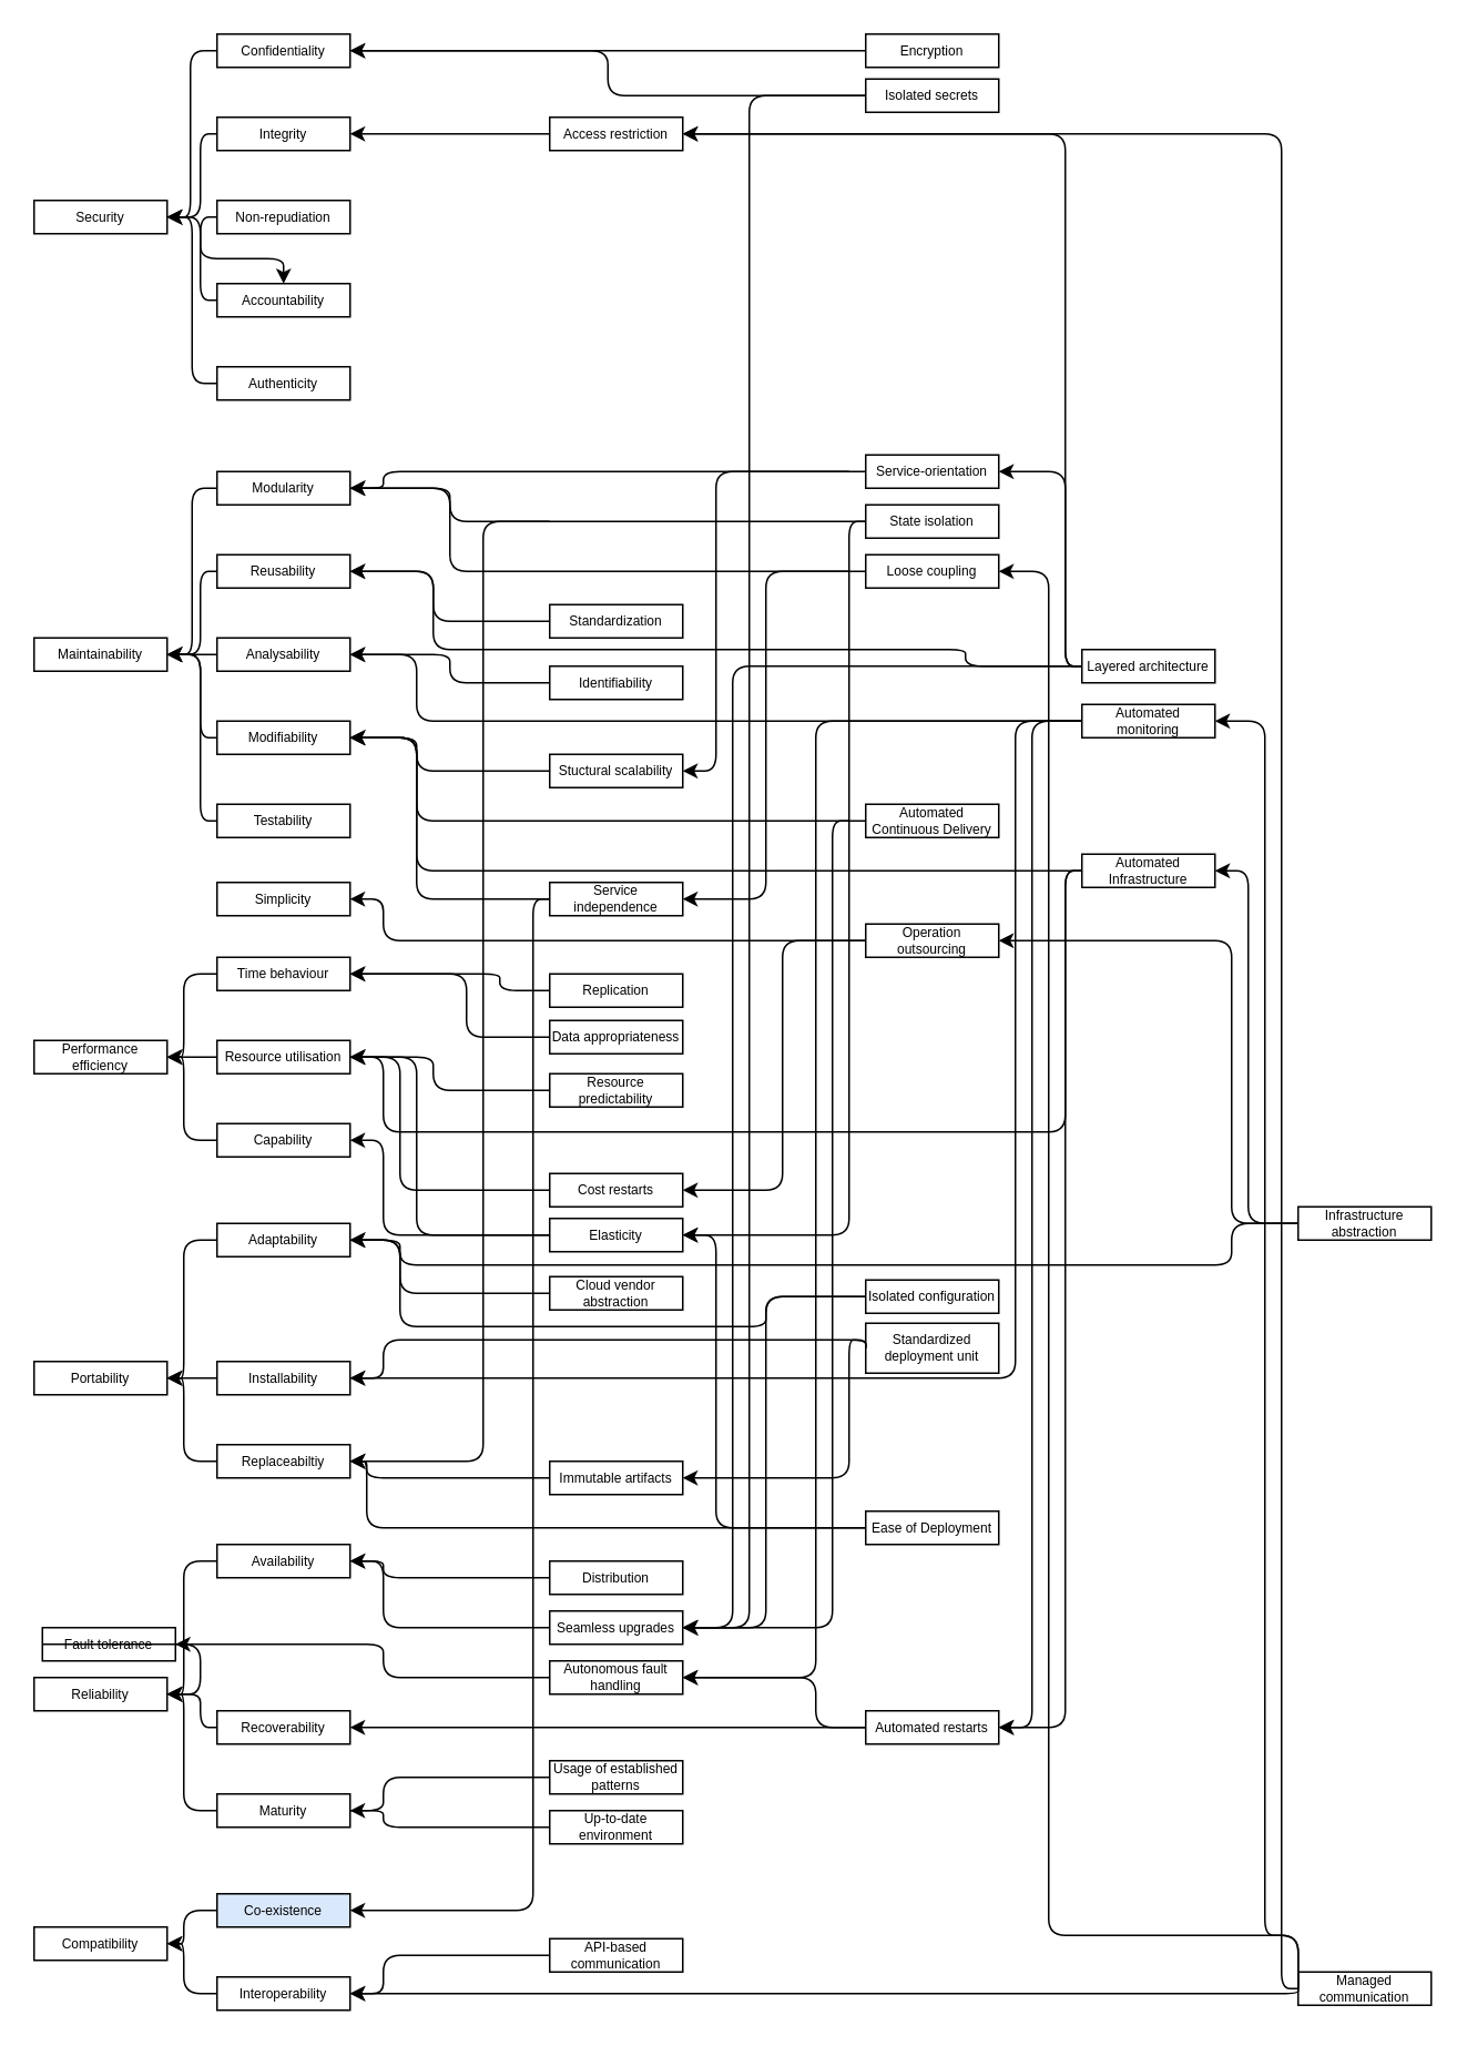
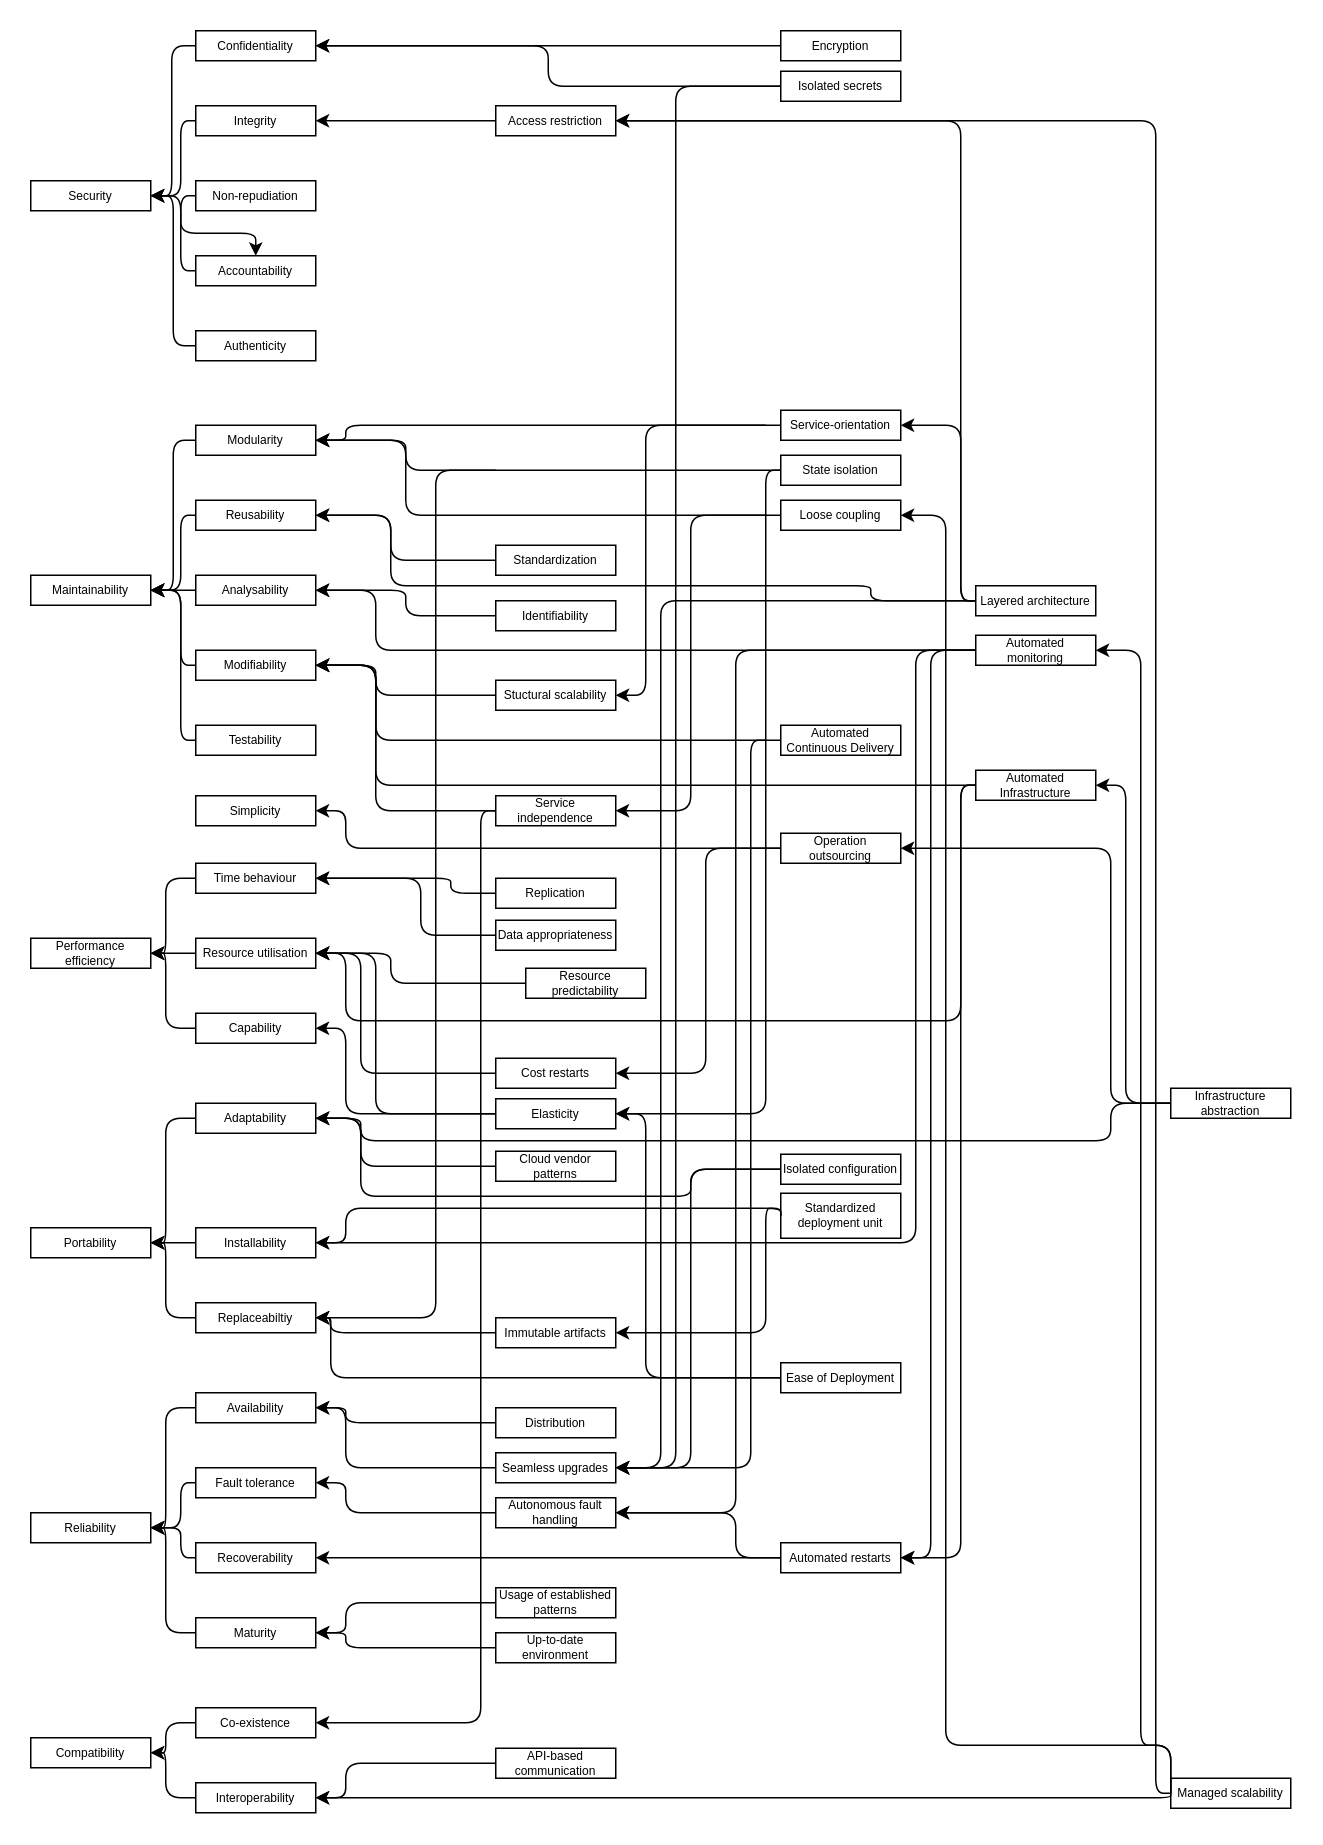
- <mxCell id="138" value="Resource predictability" style="rounded=0;whiteSpace=wrap;html=1;fontSize=8;" parent="1" vertex="1"><mxGeometry x="330" y="645" width="80" height="20" as="geometry" /></mxCell>
+ <mxCell id="138" value="Resource predictability" style="rounded=0;whiteSpace=wrap;html=1;fontSize=8;" parent="1" vertex="1"><mxGeometry x="350" y="645" width="80" height="20" as="geometry" /></mxCell>
- <mxCell id="38" value="Cloud vendor abstraction" style="rounded=0;whiteSpace=wrap;html=1;fontSize=8;" parent="1" vertex="1"><mxGeometry x="330" y="767" width="80" height="20" as="geometry" /></mxCell>
+ <mxCell id="38" value="Cloud vendor patterns" style="rounded=0;whiteSpace=wrap;html=1;fontSize=8;" parent="1" vertex="1"><mxGeometry x="330" y="767" width="80" height="20" as="geometry" /></mxCell>
- <mxCell id="20" value="Fault tolerance" style="rounded=0;whiteSpace=wrap;html=1;fontSize=8;" parent="1" vertex="1"><mxGeometry x="25" y="978" width="80" height="20" as="geometry" /></mxCell>
+ <mxCell id="20" value="Fault tolerance" style="rounded=0;whiteSpace=wrap;html=1;fontSize=8;" parent="1" vertex="1"><mxGeometry x="130" y="978" width="80" height="20" as="geometry" /></mxCell>
- <mxCell id="91" value="" style="endArrow=none;html=1;fontSize=8;edgeStyle=orthogonalEdgeStyle;exitX=0;exitY=0.5;exitDx=0;exitDy=0;entryX=1;entryY=0.5;entryDx=0;entryDy=0;" parent="1" source="46" target="21" edge="1"><mxGeometry width="50" height="50" relative="1" as="geometry"><mxPoint x="330" y="1068" as="sourcePoint" /><mxPoint x="210" y="1038" as="targetPoint" /><Array as="points"><mxPoint x="230" y="1068" /><mxPoint x="230" y="1088" /></Array></mxGeometry></mxCell>
+ <mxCell id="91" value="" style="endArrow=classic;html=1;fontSize=8;edgeStyle=orthogonalEdgeStyle;exitX=0;exitY=0.5;exitDx=0;exitDy=0;entryX=1;entryY=0.5;entryDx=0;entryDy=0;" parent="1" source="46" target="21" edge="1"><mxGeometry width="50" height="50" relative="1" as="geometry"><mxPoint x="330" y="1068" as="sourcePoint" /><mxPoint x="210" y="1038" as="targetPoint" /><Array as="points"><mxPoint x="230" y="1068" /><mxPoint x="230" y="1088" /></Array></mxGeometry></mxCell>
- <mxCell id="22" value="Co-existence" style="rounded=0;whiteSpace=wrap;html=1;fontSize=8;fillColor=#dae8fc;" parent="1" vertex="1"><mxGeometry x="130" y="1138" width="80" height="20" as="geometry" /></mxCell>
+ <mxCell id="22" value="Co-existence" style="rounded=0;whiteSpace=wrap;html=1;fontSize=8;" parent="1" vertex="1"><mxGeometry x="130" y="1138" width="80" height="20" as="geometry" /></mxCell>
- <mxCell id="49" value="Managed communication" style="rounded=0;whiteSpace=wrap;html=1;fontSize=8;" parent="1" vertex="1"><mxGeometry x="780" y="1185" width="80" height="20" as="geometry" /></mxCell>
+ <mxCell id="49" value="Managed scalability" style="rounded=0;whiteSpace=wrap;html=1;fontSize=8;" parent="1" vertex="1"><mxGeometry x="780" y="1185" width="80" height="20" as="geometry" /></mxCell>
